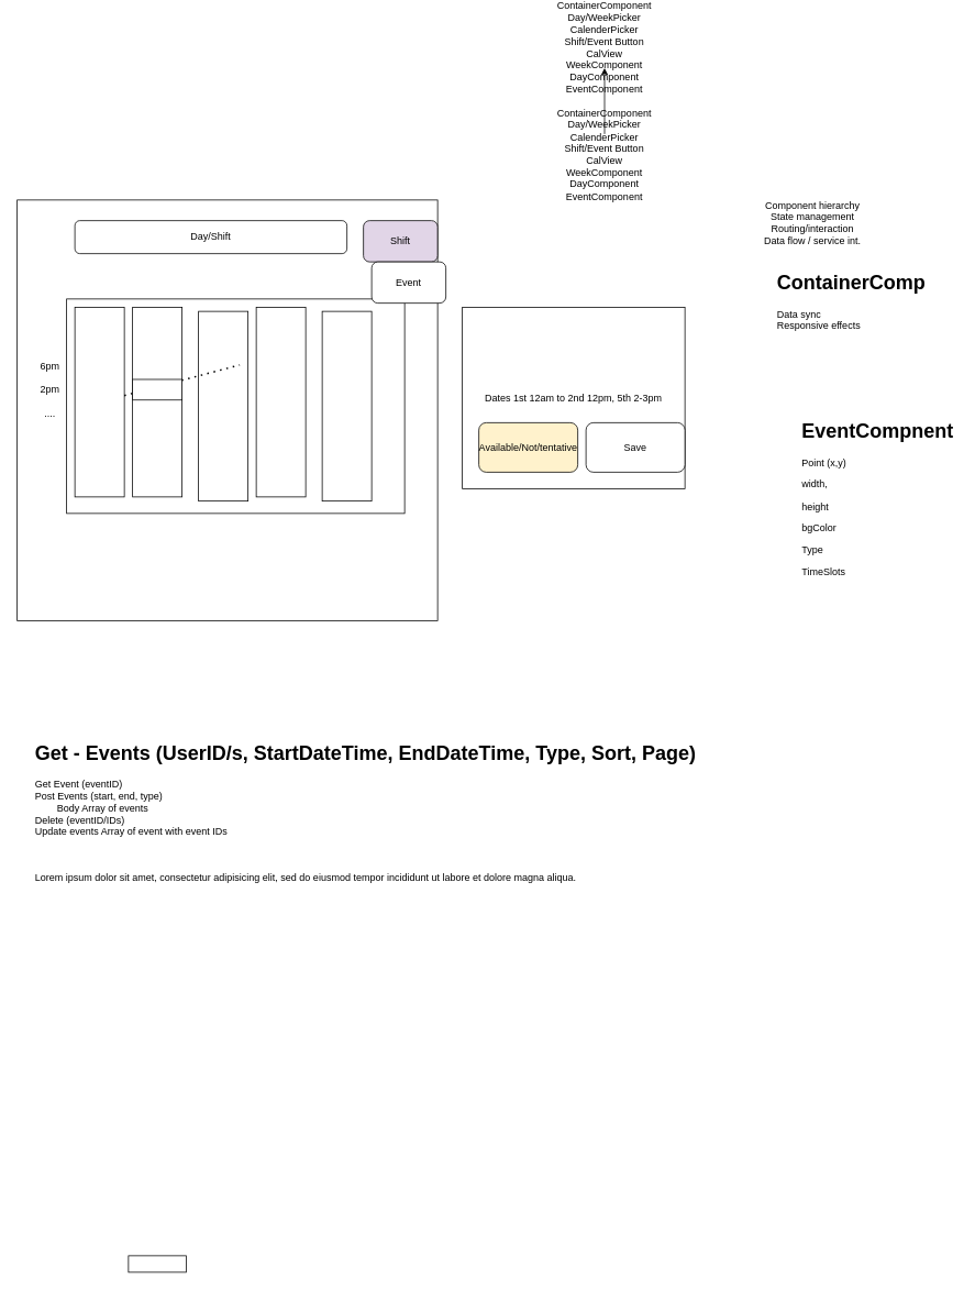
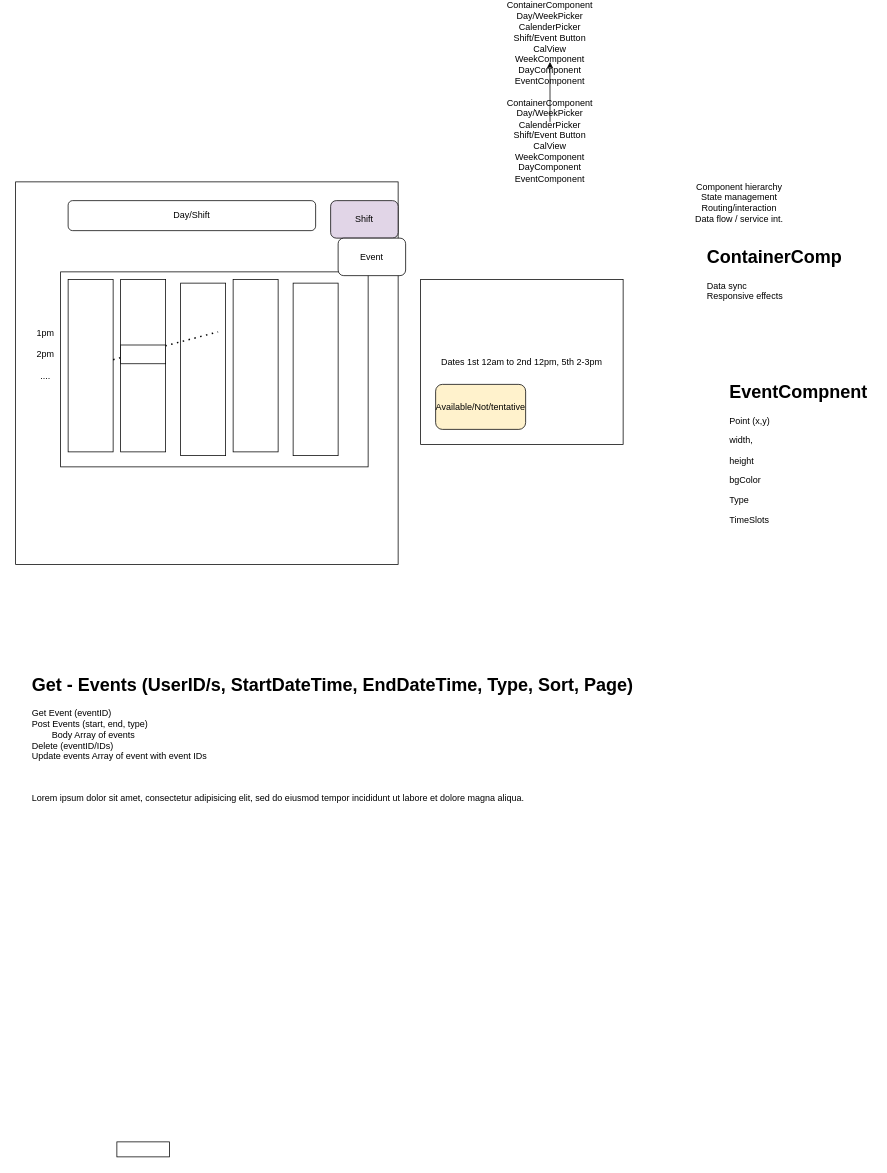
- <mxCell id="11" value="6pm&lt;div&gt;&lt;br&gt;&lt;/div&gt;&lt;div&gt;2pm&lt;/div&gt;&lt;div&gt;&lt;br&gt;&lt;/div&gt;&lt;div&gt;....&lt;/div&gt;" style="text;html=1;align=center;verticalAlign=middle;whiteSpace=wrap;rounded=0;" vertex="1" parent="1"><mxGeometry x="30" y="350" width="60" height="220" as="geometry" /></mxCell>
+ <mxCell id="11" value="1pm&lt;div&gt;&lt;br&gt;&lt;/div&gt;&lt;div&gt;2pm&lt;/div&gt;&lt;div&gt;&lt;br&gt;&lt;/div&gt;&lt;div&gt;....&lt;/div&gt;" style="text;html=1;align=center;verticalAlign=middle;whiteSpace=wrap;rounded=0;" vertex="1" parent="1"><mxGeometry x="30" y="350" width="60" height="220" as="geometry" /></mxCell>
- <mxCell id="15" value="Save" style="rounded=1;whiteSpace=wrap;html=1;" vertex="1" parent="1"><mxGeometry x="710" y="500" width="120" height="60" as="geometry" /></mxCell>
